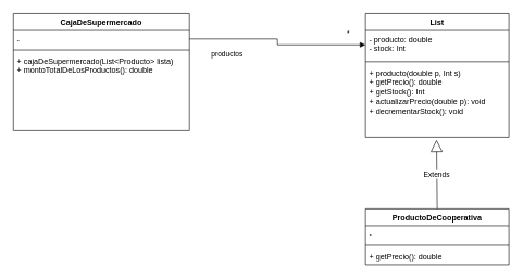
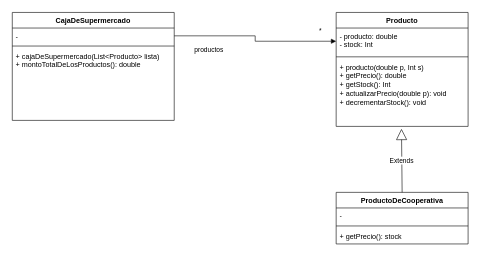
- <mxCell id="8" value="List" style="swimlane;fontStyle=1;align=center;verticalAlign=top;childLayout=stackLayout;horizontal=1;startSize=26;horizontalStack=0;resizeParent=1;resizeParentMax=0;resizeLast=0;collapsible=1;marginBottom=0;whiteSpace=wrap;html=1;" parent="1" vertex="1"><mxGeometry x="560" y="20" width="220" height="190" as="geometry" /></mxCell>
+ <mxCell id="8" value="Producto" style="swimlane;fontStyle=1;align=center;verticalAlign=top;childLayout=stackLayout;horizontal=1;startSize=26;horizontalStack=0;resizeParent=1;resizeParentMax=0;resizeLast=0;collapsible=1;marginBottom=0;whiteSpace=wrap;html=1;" parent="1" vertex="1"><mxGeometry x="560" y="20" width="220" height="190" as="geometry" /></mxCell>
- <mxCell id="15" value="+ getPrecio(): double" style="text;strokeColor=none;fillColor=none;align=left;verticalAlign=top;spacingLeft=4;spacingRight=4;overflow=hidden;rotatable=0;points=[[0,0.5],[1,0.5]];portConstraint=eastwest;whiteSpace=wrap;html=1;" parent="12" vertex="1"><mxGeometry y="60" width="220" height="26" as="geometry" /></mxCell>
+ <mxCell id="15" value="+ getPrecio(): stock" style="text;strokeColor=none;fillColor=none;align=left;verticalAlign=top;spacingLeft=4;spacingRight=4;overflow=hidden;rotatable=0;points=[[0,0.5],[1,0.5]];portConstraint=eastwest;whiteSpace=wrap;html=1;" parent="12" vertex="1"><mxGeometry y="60" width="220" height="26" as="geometry" /></mxCell>
